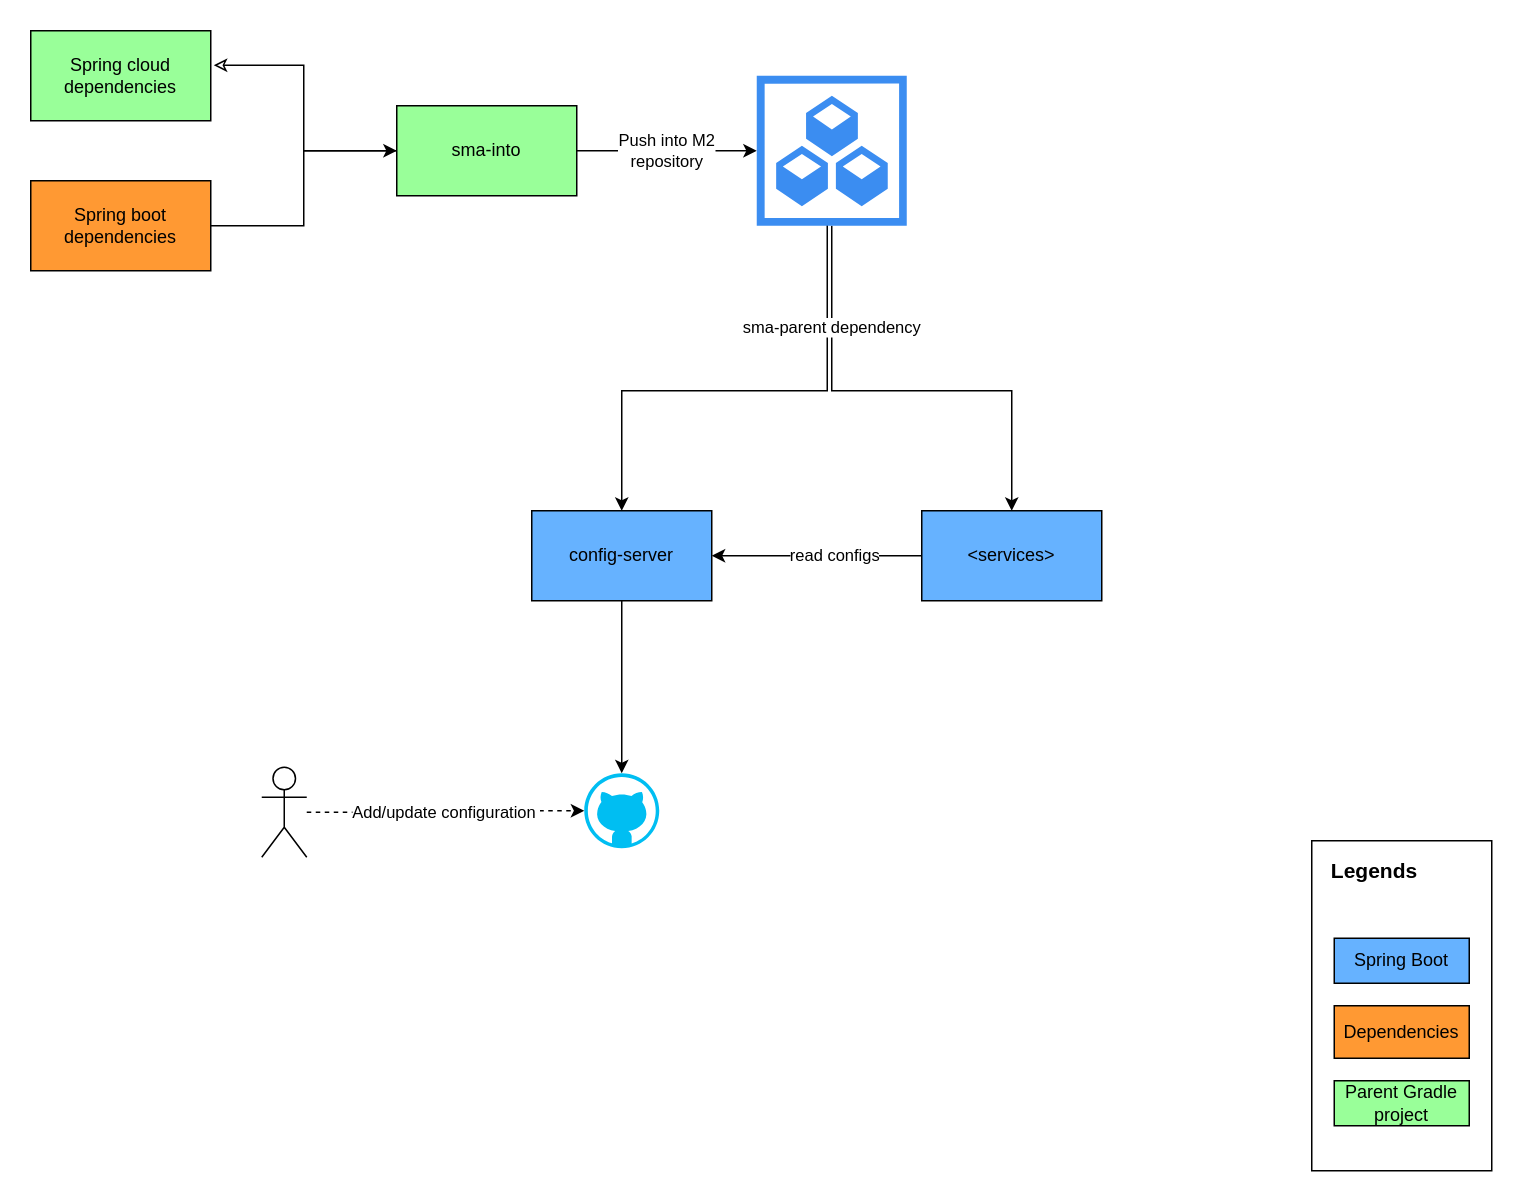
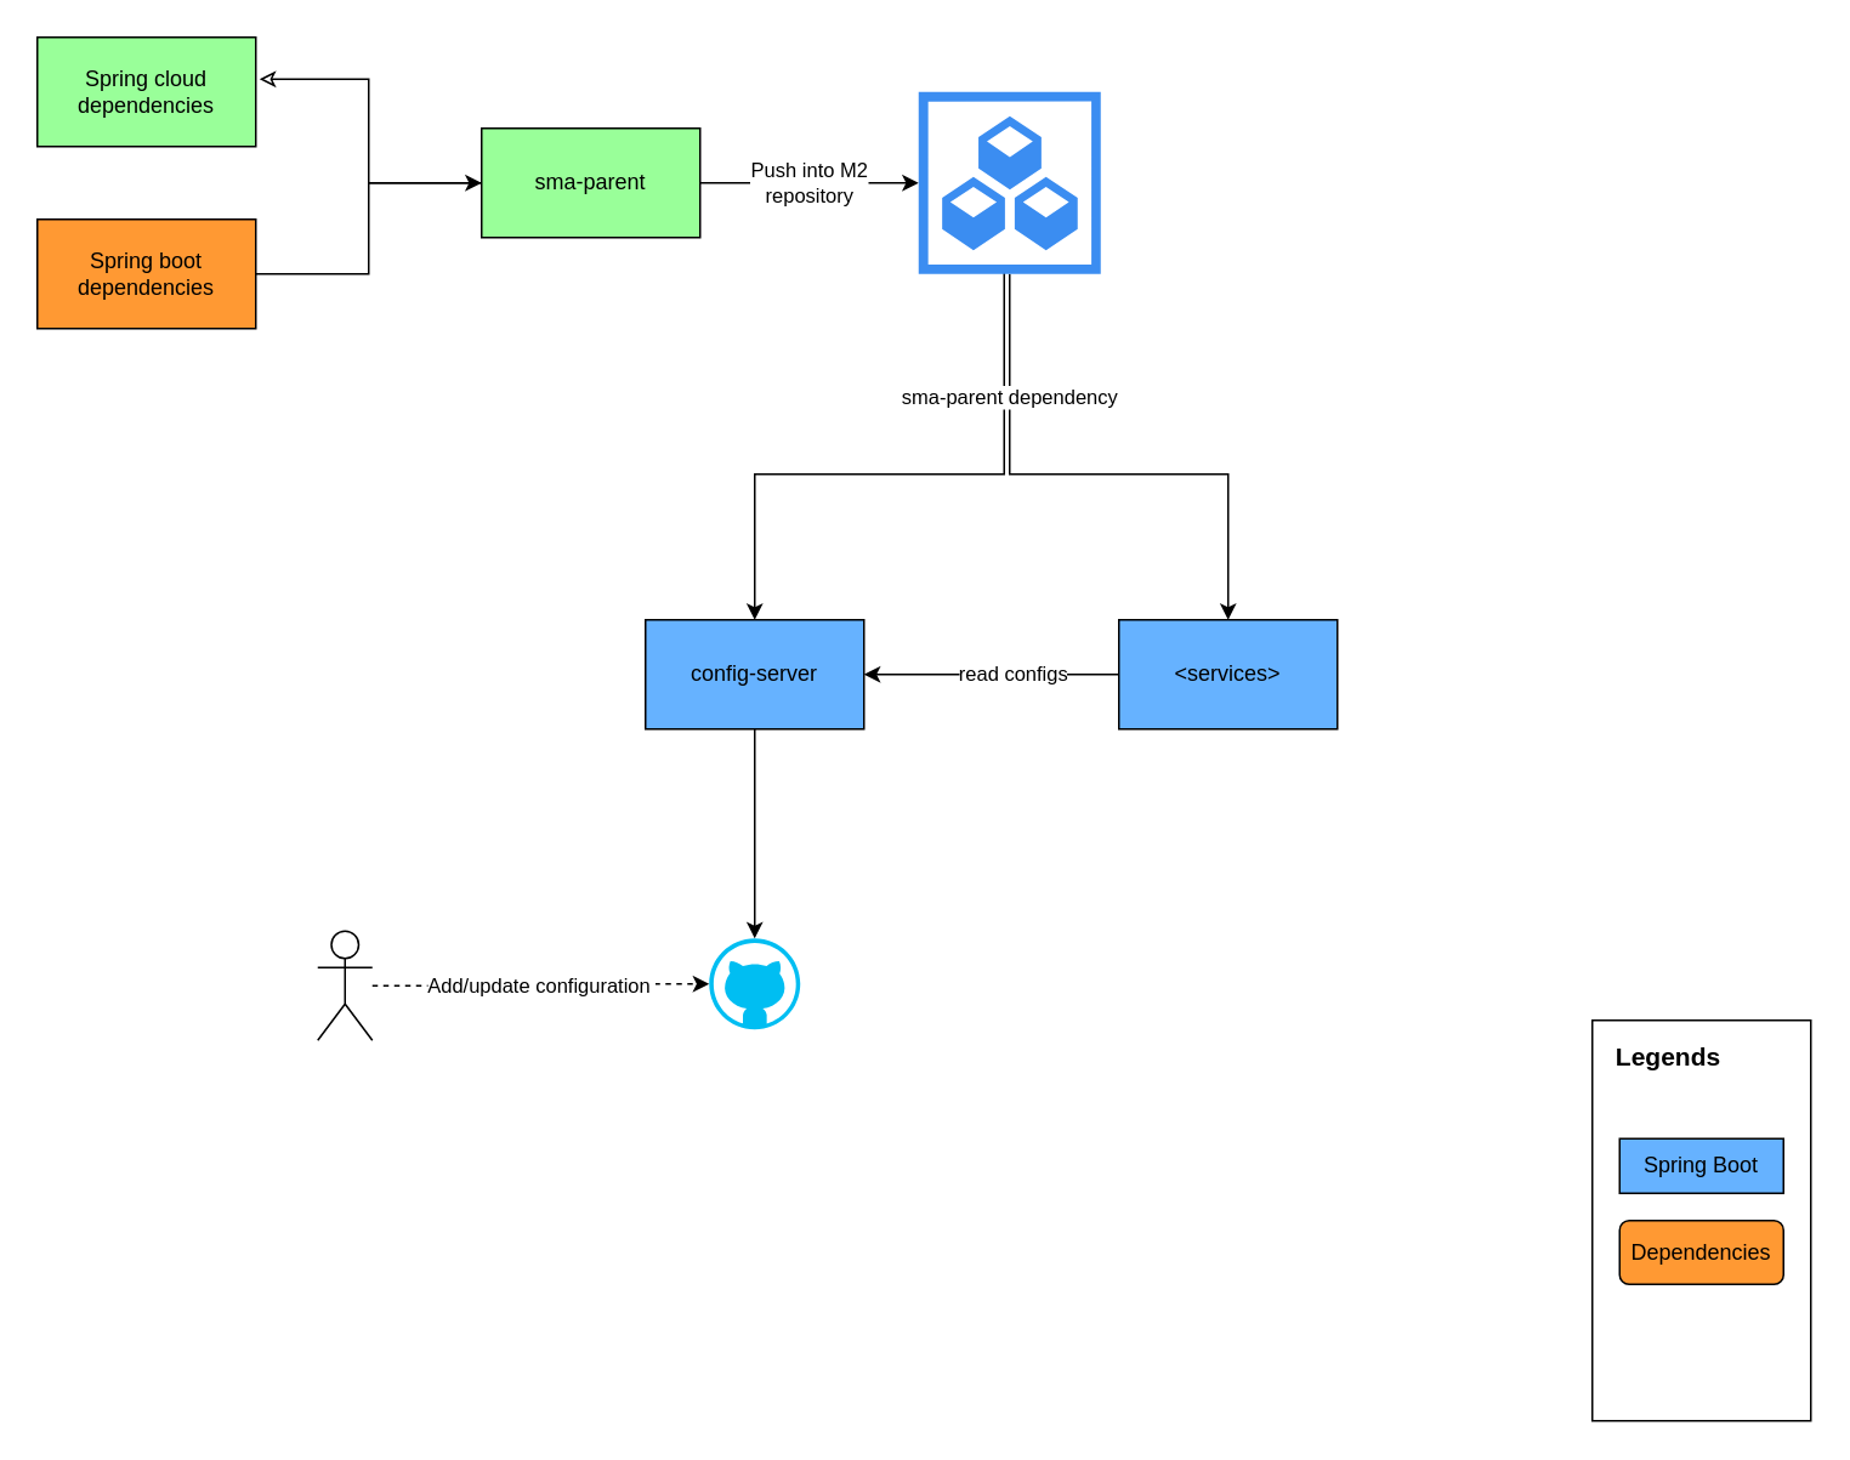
- <mxCell id="15" value="sma-into" style="rounded=0;whiteSpace=wrap;html=1;fillColor=#99FF99;" parent="1" vertex="1"><mxGeometry x="264" y="70" width="120" height="60" as="geometry" /></mxCell>
+ <mxCell id="15" value="sma-parent" style="rounded=0;whiteSpace=wrap;html=1;fillColor=#99FF99;" parent="1" vertex="1"><mxGeometry x="264" y="70" width="120" height="60" as="geometry" /></mxCell>
- <mxCell id="23" value="Dependencies" style="rounded=0;whiteSpace=wrap;html=1;fillColor=#FF9933;" parent="20" vertex="1"><mxGeometry x="15" y="110" width="90" height="35" as="geometry" /></mxCell>
+ <mxCell id="23" value="Dependencies" style="whiteSpace=wrap;html=1;fillColor=#FF9933;rounded=1;" parent="20" vertex="1"><mxGeometry x="15" y="110" width="90" height="35" as="geometry" /></mxCell>
- <mxCell id="25" value="Parent Gradle project" style="rounded=0;whiteSpace=wrap;html=1;fillColor=#99FF99;" parent="20" vertex="1"><mxGeometry x="15" y="160" width="90" height="30" as="geometry" /></mxCell>
